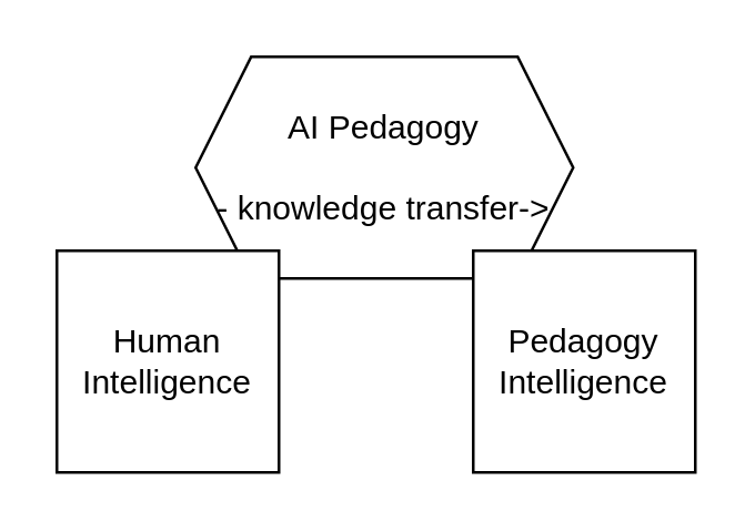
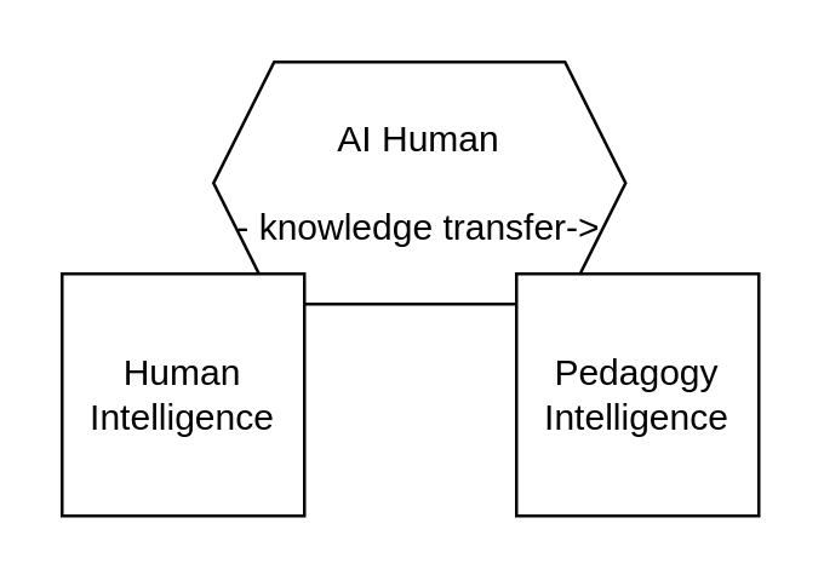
- <mxCell id="2" value="AI Pedagogy&lt;br&gt;&lt;br&gt;- knowledge transfer-&amp;gt;" style="shape=hexagon;perimeter=hexagonPerimeter2;whiteSpace=wrap;html=1;fixedSize=1;" vertex="1" parent="1"><mxGeometry x="70" y="20" width="136" height="80" as="geometry" /></mxCell>
+ <mxCell id="2" value="AI Human&lt;br&gt;&lt;br&gt;- knowledge transfer-&amp;gt;" style="shape=hexagon;perimeter=hexagonPerimeter2;whiteSpace=wrap;html=1;fixedSize=1;" vertex="1" parent="1"><mxGeometry x="70" y="20" width="136" height="80" as="geometry" /></mxCell>
